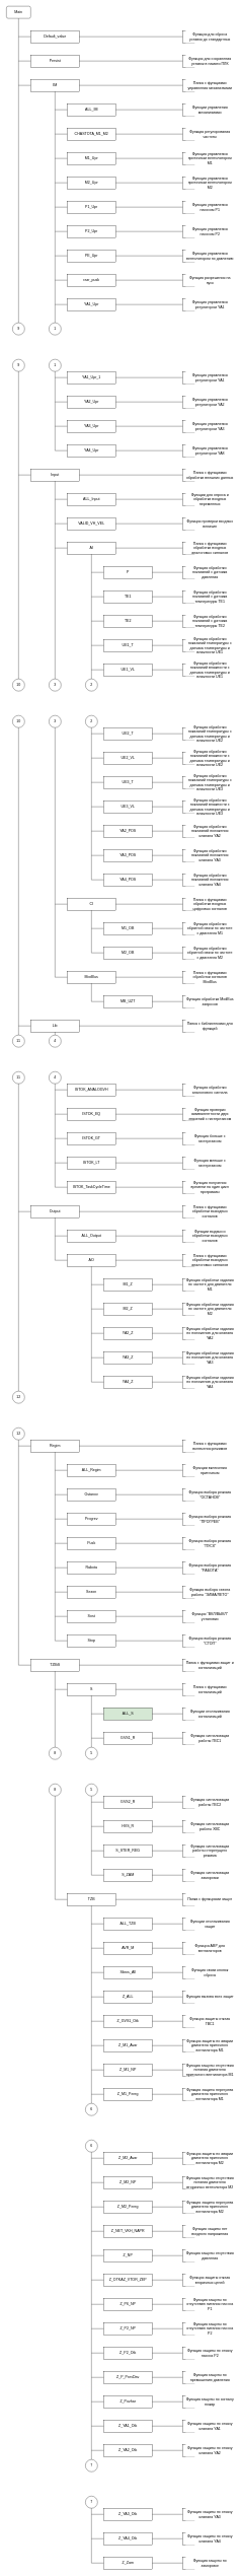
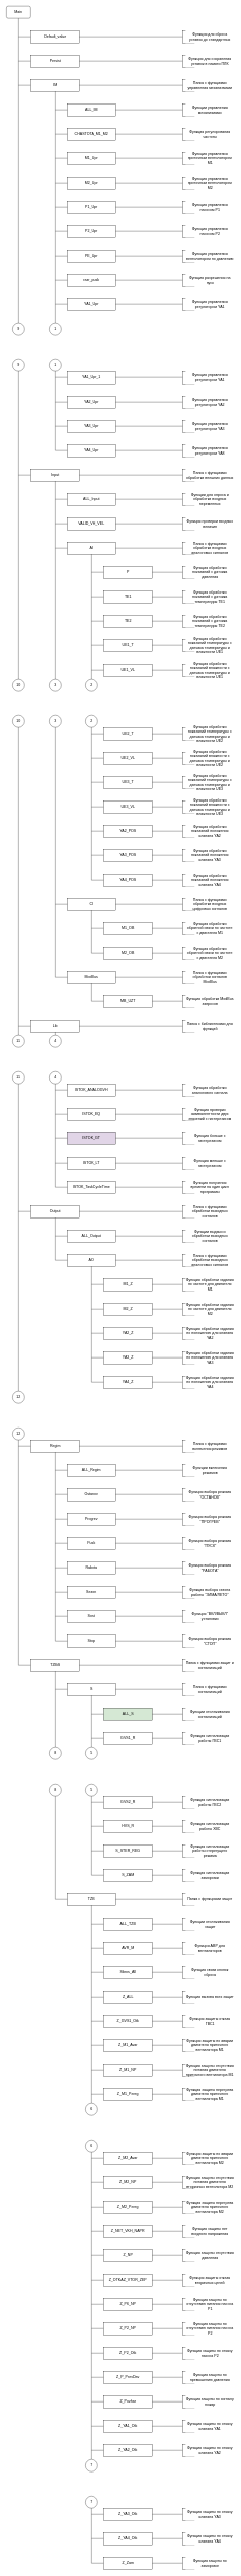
- <mxCell id="217" value="ISTOK_GT" style="rounded=0;whiteSpace=wrap;html=1;" parent="1" vertex="1"><mxGeometry x="220" y="3720" width="160" height="40" as="geometry" /></mxCell>
+ <mxCell id="217" value="ISTOK_GT" style="rounded=0;whiteSpace=wrap;html=1;fillColor=#e1d5e7;" parent="1" vertex="1"><mxGeometry x="220" y="3720" width="160" height="40" as="geometry" /></mxCell>
- <mxCell id="285" value="Функции включения приточным" style="text;html=1;align=center;verticalAlign=middle;whiteSpace=wrap;rounded=0;strokeColor=none;fillColor=default;" vertex="1" parent="1"><mxGeometry x="610" y="4809" width="160" height="42" as="geometry" /></mxCell>
+ <mxCell id="285" value="Функции включения режимов" style="text;html=1;align=center;verticalAlign=middle;whiteSpace=wrap;rounded=0;strokeColor=none;fillColor=default;" vertex="1" parent="1"><mxGeometry x="610" y="4809" width="160" height="42" as="geometry" /></mxCell>
